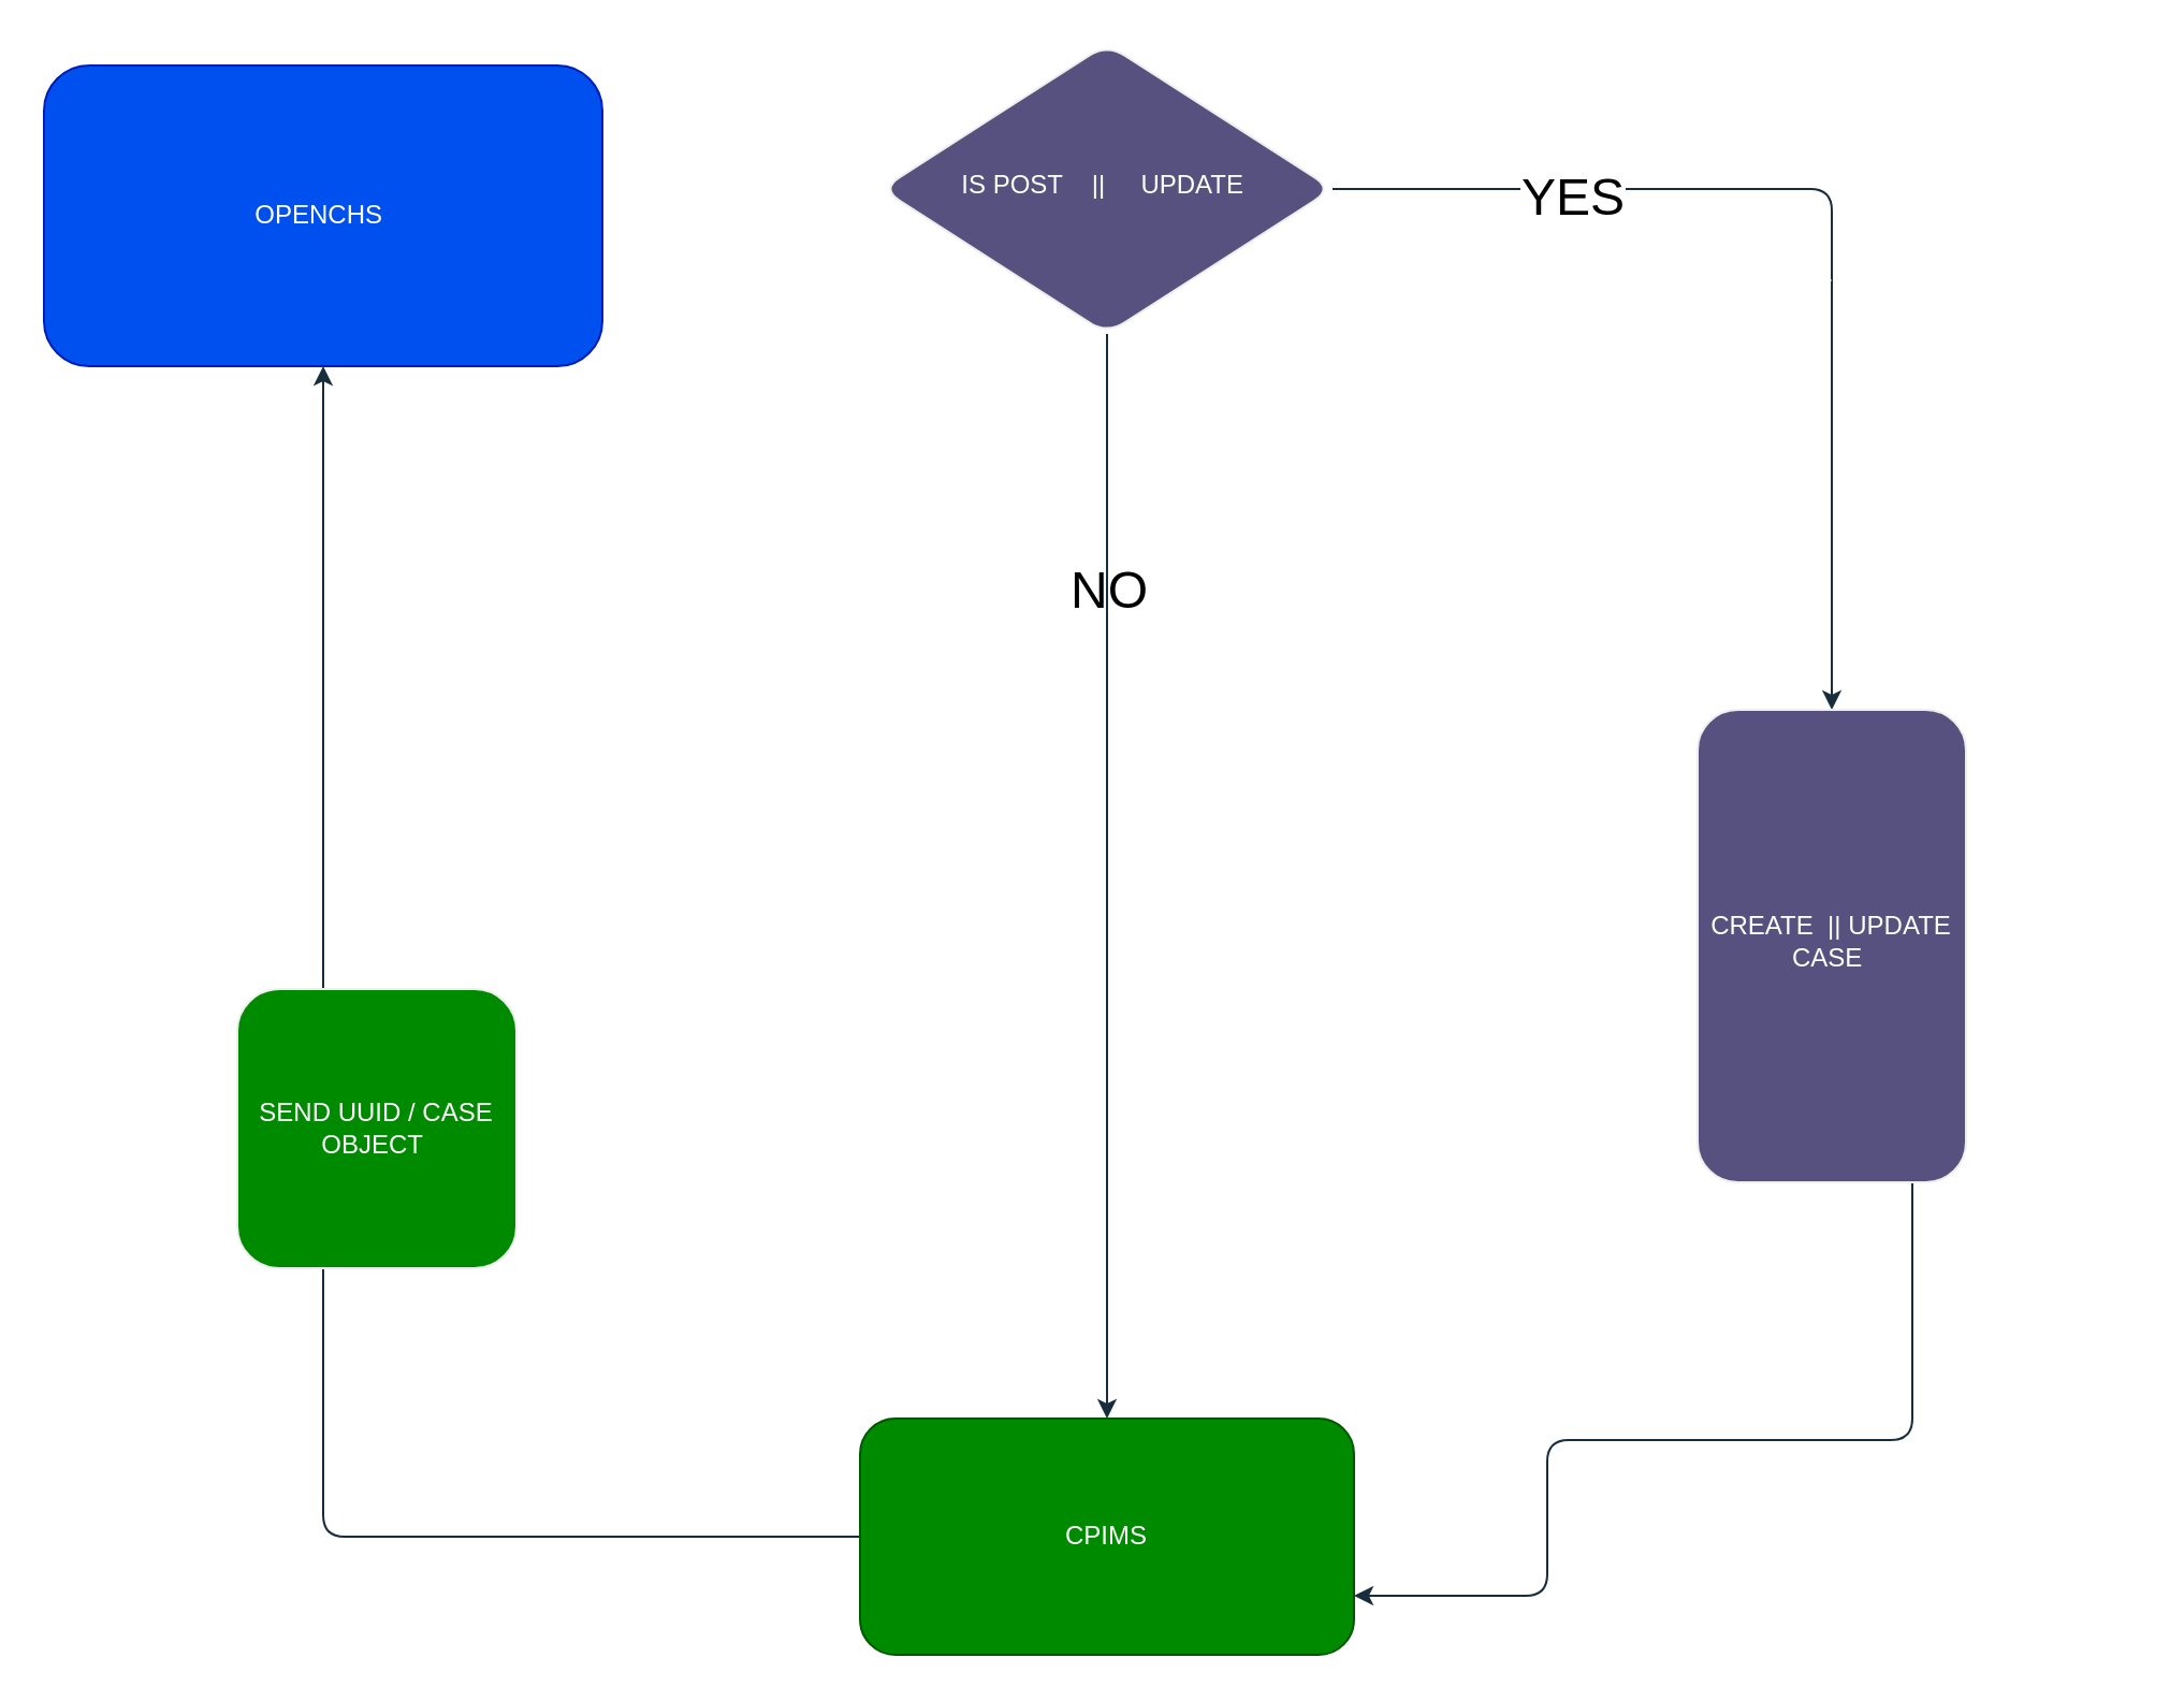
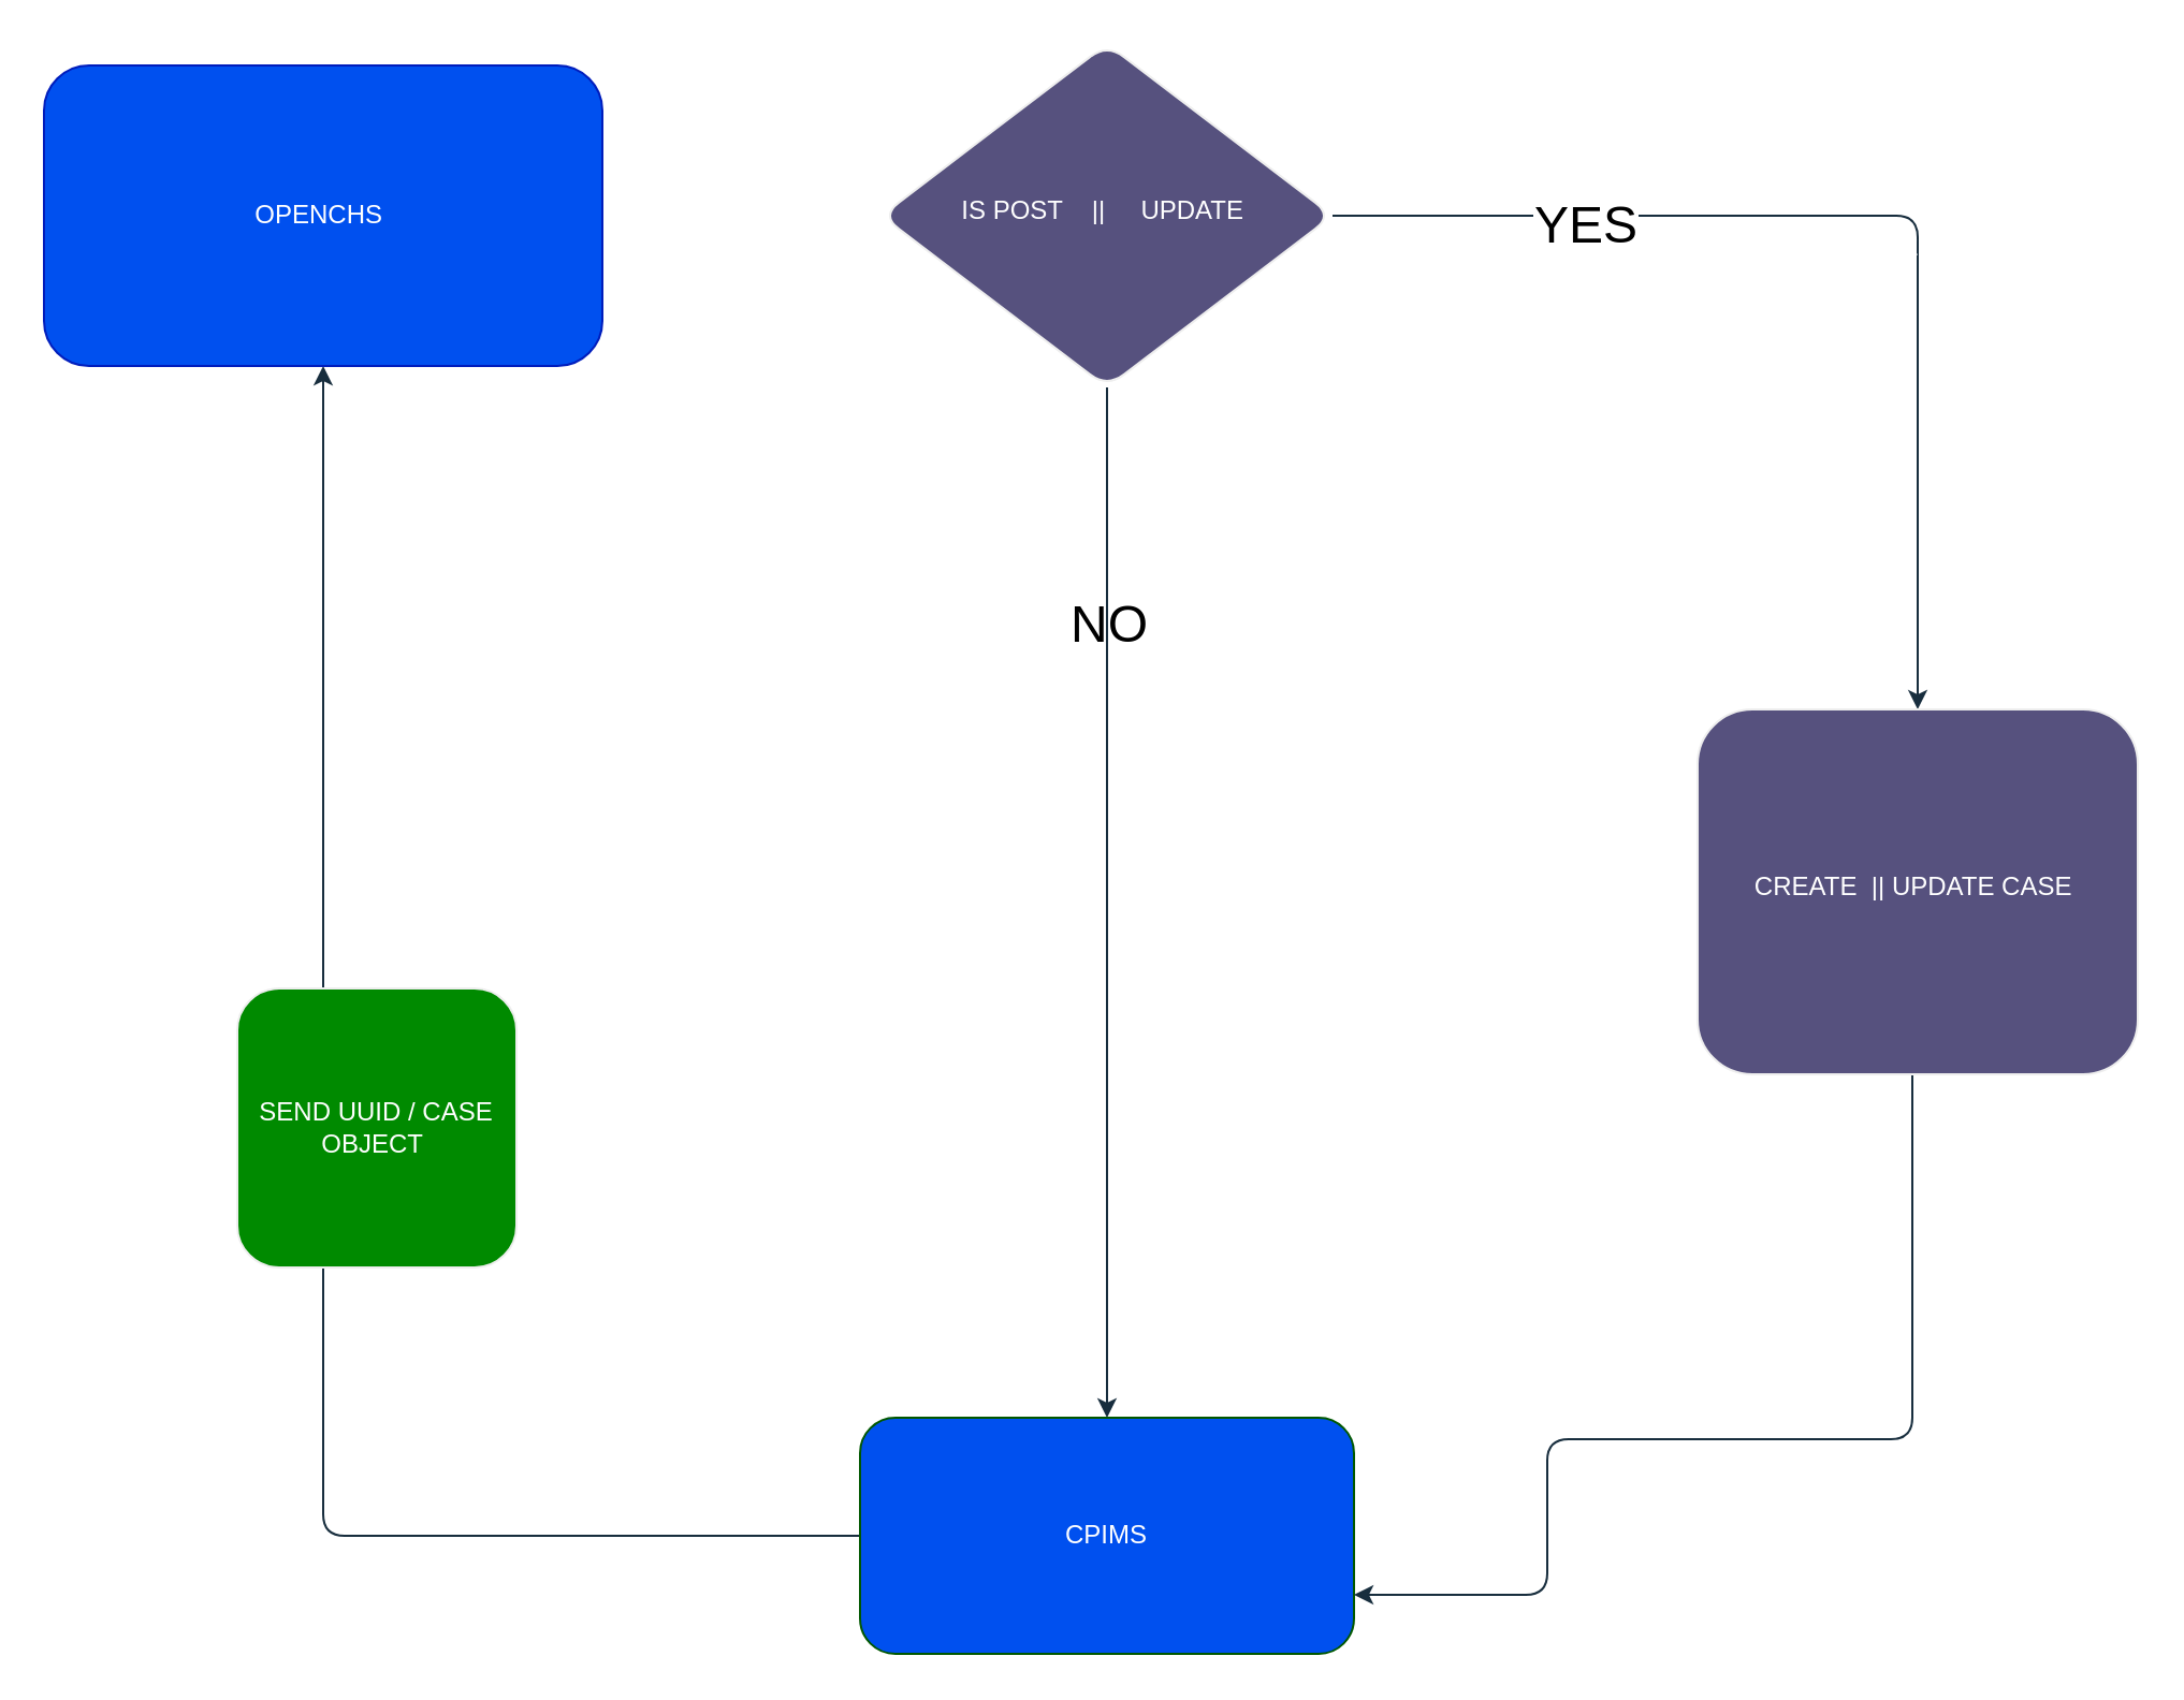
- <mxCell id="7" value="IS POST&amp;nbsp; &amp;nbsp; ||&amp;nbsp; &amp;nbsp; &amp;nbsp;UPDATE&amp;nbsp;" style="rhombus;whiteSpace=wrap;html=1;shadow=0;fontFamily=Helvetica;fontSize=12;align=center;strokeWidth=1;spacing=6;spacingTop=-4;rounded=1;labelBackgroundColor=none;fillColor=#56517E;strokeColor=#EEEEEE;fontColor=#FFFFFF;" parent="1" vertex="1"><mxGeometry x="410" y="20" width="210" height="135" as="geometry" /></mxCell>
+ <mxCell id="7" value="IS POST&amp;nbsp; &amp;nbsp; ||&amp;nbsp; &amp;nbsp; &amp;nbsp;UPDATE&amp;nbsp;" style="rhombus;whiteSpace=wrap;html=1;shadow=0;fontFamily=Helvetica;fontSize=12;align=center;strokeWidth=1;spacing=6;spacingTop=-4;rounded=1;labelBackgroundColor=none;fillColor=#56517E;strokeColor=#EEEEEE;fontColor=#FFFFFF;" parent="1" vertex="1"><mxGeometry x="410" width="210" height="160" as="geometry" y="20" /></mxCell>
- <mxCell id="12" value="CREATE&amp;nbsp; || UPDATE CASE&amp;nbsp;" style="whiteSpace=wrap;html=1;shadow=0;strokeWidth=1;spacing=6;spacingTop=-4;rounded=1;labelBackgroundColor=none;fillColor=#56517E;strokeColor=#EEEEEE;fontColor=#FFFFFF;" vertex="1" parent="1"><mxGeometry x="790" y="330" width="125" height="220" as="geometry" /></mxCell>
+ <mxCell id="12" value="CREATE&amp;nbsp; || UPDATE CASE&amp;nbsp;" style="whiteSpace=wrap;html=1;shadow=0;strokeWidth=1;spacing=6;spacingTop=-4;rounded=1;labelBackgroundColor=none;fillColor=#56517E;strokeColor=#EEEEEE;fontColor=#FFFFFF;" vertex="1" parent="1"><mxGeometry x="790" y="330" width="205" height="170" as="geometry" /></mxCell>
- <mxCell id="9" value="CPIMS" style="rounded=1;whiteSpace=wrap;html=1;fontSize=12;glass=0;strokeWidth=1;shadow=0;fillColor=#008a00;fontColor=#ffffff;strokeColor=#005700;labelBackgroundColor=none;" parent="1" vertex="1"><mxGeometry x="400" y="660" width="230" height="110" as="geometry" /></mxCell>
+ <mxCell id="9" value="CPIMS" style="rounded=1;whiteSpace=wrap;html=1;fontSize=12;glass=0;strokeWidth=1;shadow=0;fillColor=#0050ef;fontColor=#ffffff;strokeColor=#005700;labelBackgroundColor=none;" parent="1" vertex="1"><mxGeometry x="400" y="660" width="230" height="110" as="geometry" /></mxCell>
